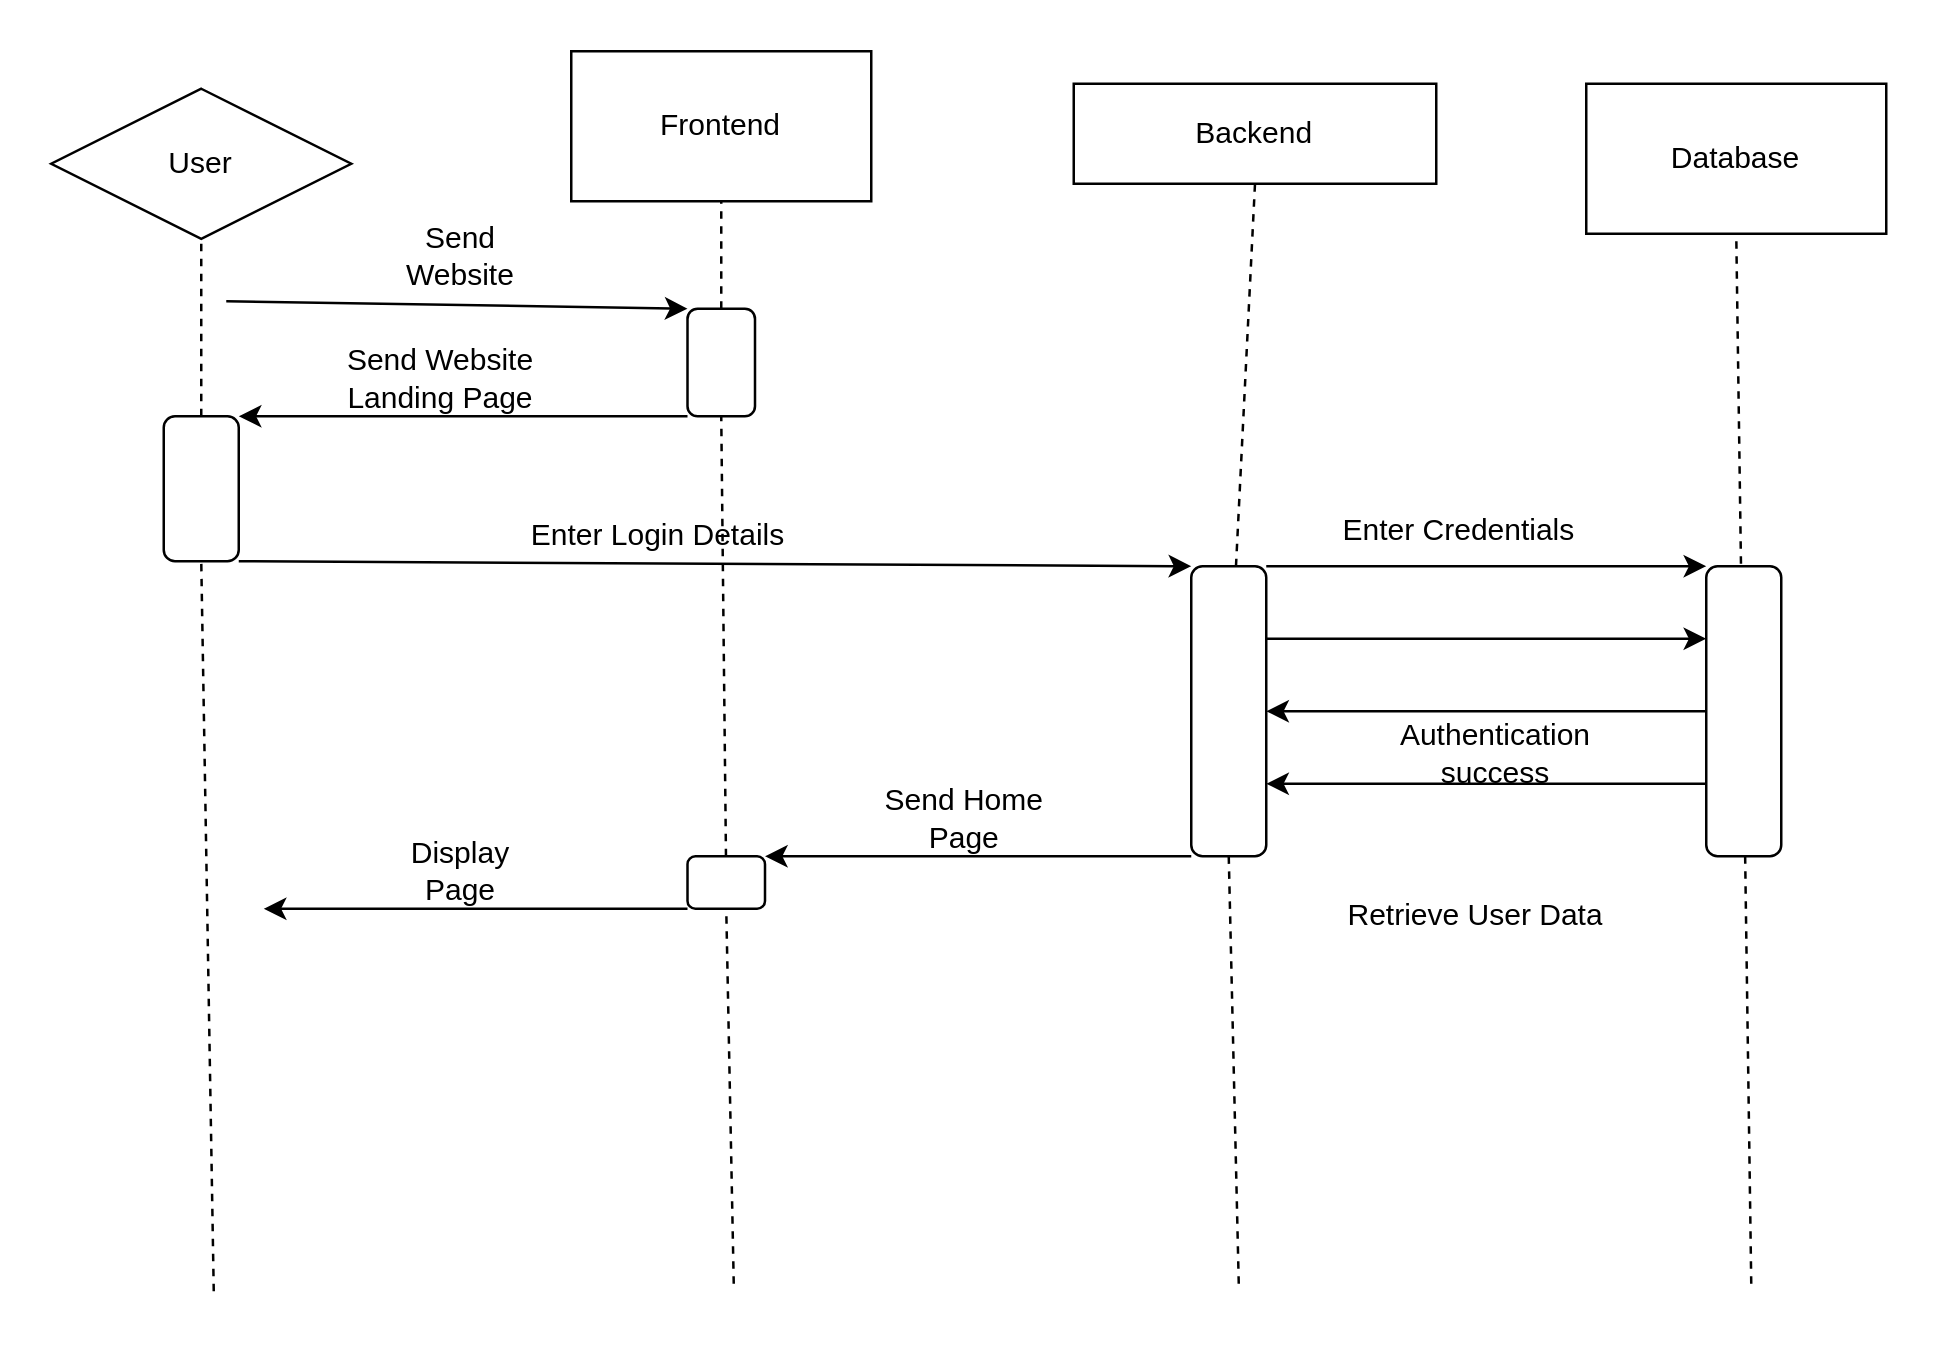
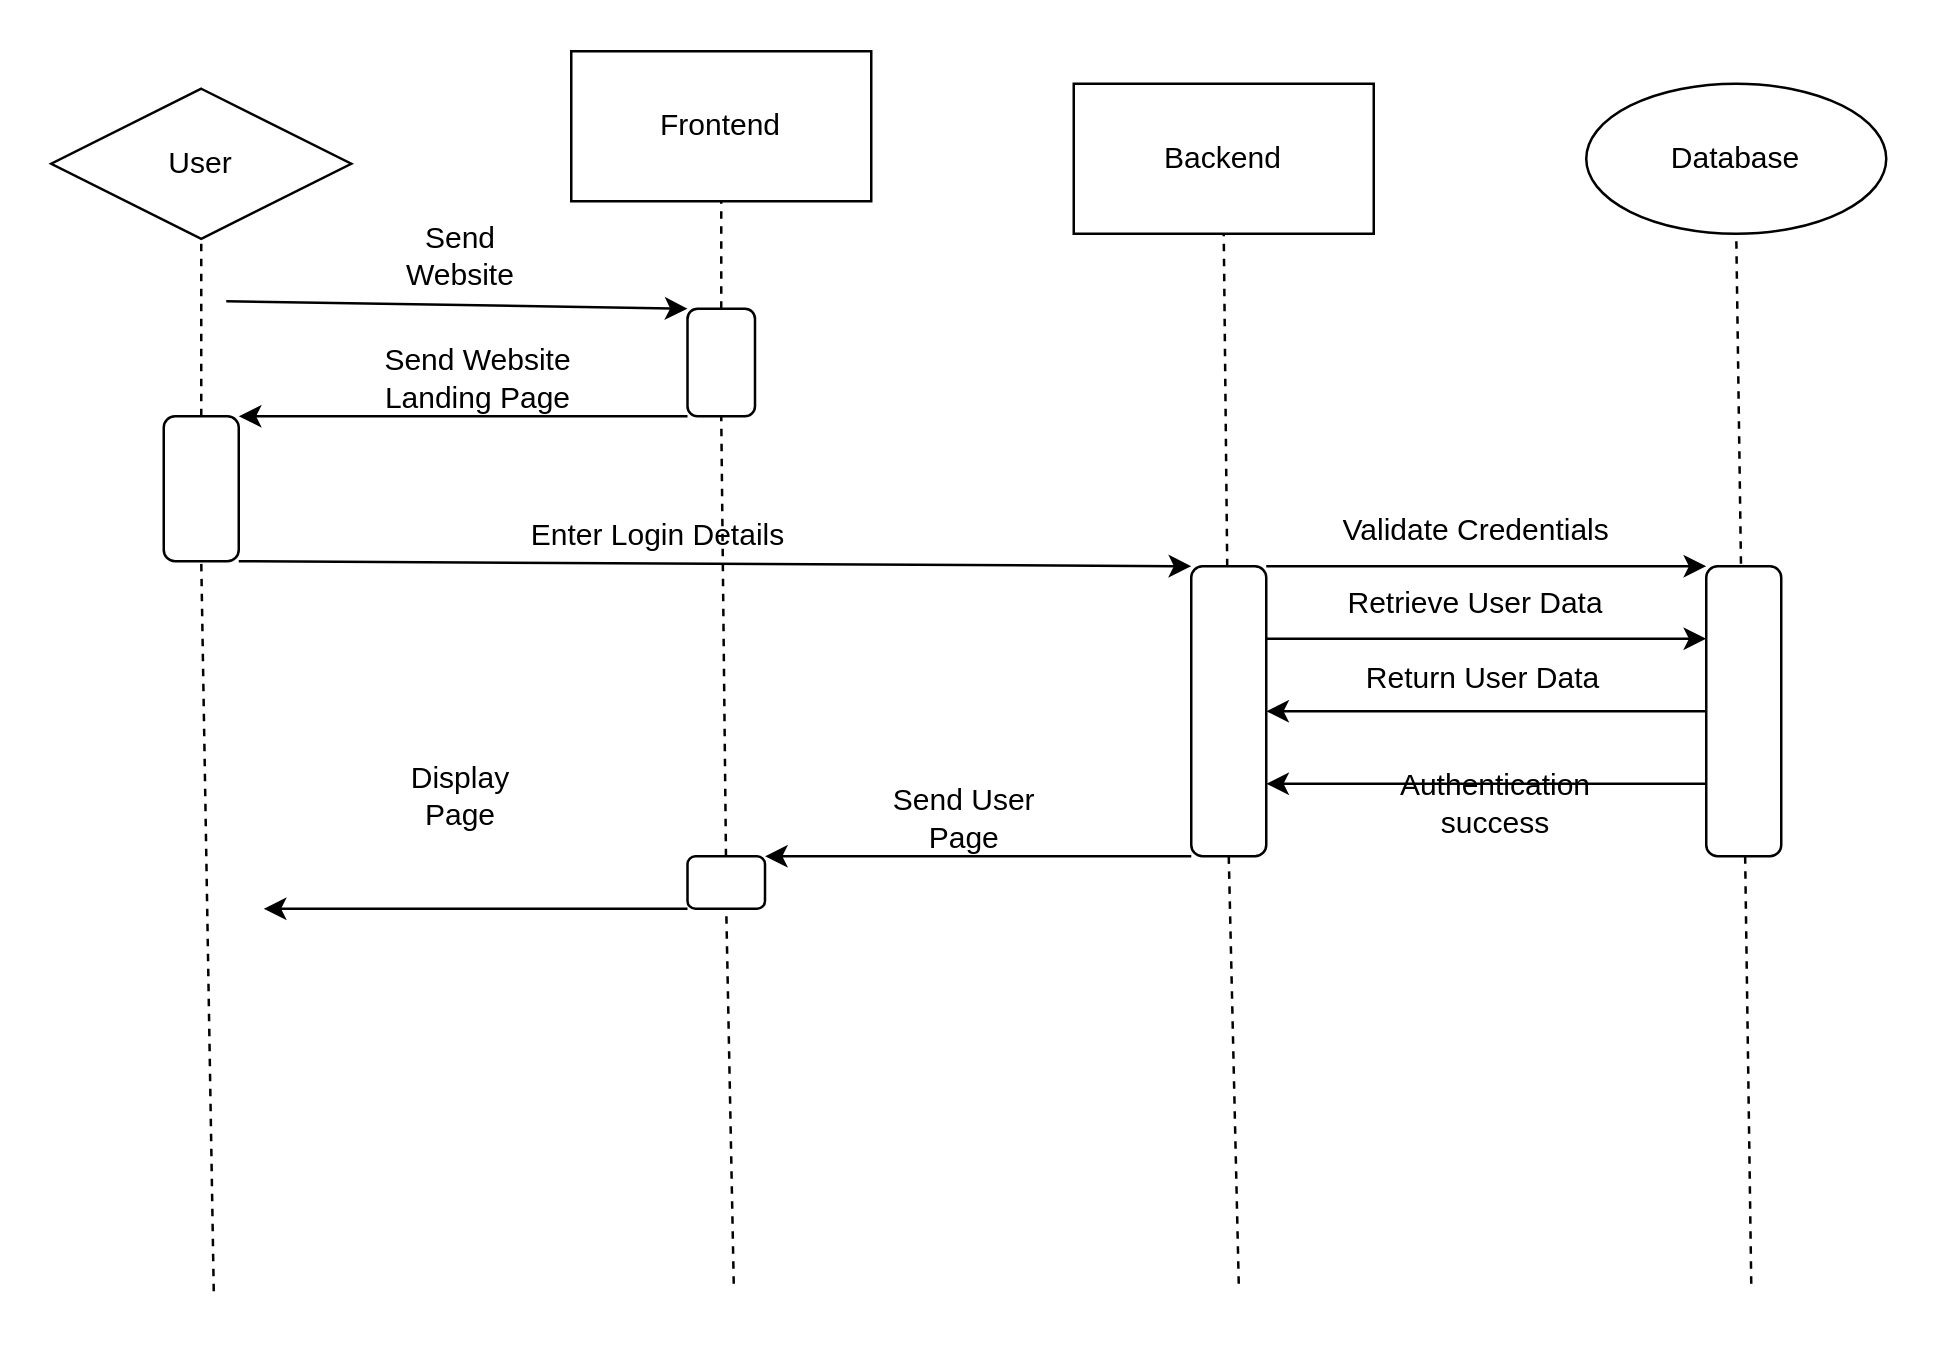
- <mxCell id="4" value="Backend" style="rounded=0;whiteSpace=wrap;html=1;" vertex="1" parent="1"><mxGeometry x="429" y="33" width="145" height="40" as="geometry" /></mxCell>
+ <mxCell id="4" value="Backend" style="rounded=0;whiteSpace=wrap;html=1;" vertex="1" parent="1"><mxGeometry x="429" y="33" width="120" height="60" as="geometry" /></mxCell>
- <mxCell id="16" value="Database" style="rounded=0;whiteSpace=wrap;html=1;" vertex="1" parent="1"><mxGeometry x="634" y="33" width="120" height="60" as="geometry" /></mxCell>
+ <mxCell id="16" value="Database" style="ellipse;whiteSpace=wrap;html=1;" vertex="1" parent="1"><mxGeometry x="634" y="33" width="120" height="60" as="geometry" /></mxCell>
- <mxCell id="15" value="Send Website Landing Page" style="text;html=1;align=center;verticalAlign=middle;whiteSpace=wrap;rounded=0;" vertex="1" parent="1"><mxGeometry x="123" y="136" width="106" height="30" as="geometry" /></mxCell>
+ <mxCell id="15" value="Send Website Landing Page" style="text;html=1;align=center;verticalAlign=middle;whiteSpace=wrap;rounded=0;" vertex="1" parent="1"><mxGeometry x="138" y="136" width="106" height="30" as="geometry" /></mxCell>
- <mxCell id="24" value="Enter Credentials&lt;div&gt;&lt;br&gt;&lt;/div&gt;" style="text;strokeColor=none;fillColor=none;align=left;verticalAlign=middle;spacingLeft=4;spacingRight=4;overflow=hidden;points=[[0,0.5],[1,0.5]];portConstraint=eastwest;rotatable=0;whiteSpace=wrap;html=1;" vertex="1" parent="1"><mxGeometry x="531" y="202" width="121" height="22" as="geometry" /></mxCell>
+ <mxCell id="24" value="Validate Credentials&lt;div&gt;&lt;br&gt;&lt;/div&gt;" style="text;strokeColor=none;fillColor=none;align=left;verticalAlign=middle;spacingLeft=4;spacingRight=4;overflow=hidden;points=[[0,0.5],[1,0.5]];portConstraint=eastwest;rotatable=0;whiteSpace=wrap;html=1;" vertex="1" parent="1"><mxGeometry x="531" y="202" width="121" height="22" as="geometry" /></mxCell>
+ <mxCell id="29" value="Return User Data" style="text;html=1;align=center;verticalAlign=middle;whiteSpace=wrap;rounded=0;" vertex="1" parent="1"><mxGeometry x="533" y="256" width="120" height="30" as="geometry" /></mxCell>
- <mxCell id="30" value="Authentication success" style="text;html=1;align=center;verticalAlign=middle;whiteSpace=wrap;rounded=0;" vertex="1" parent="1"><mxGeometry x="538" y="286" width="120" height="30" as="geometry" /></mxCell>
+ <mxCell id="30" value="Authentication success" style="text;html=1;align=center;verticalAlign=middle;whiteSpace=wrap;rounded=0;" vertex="1" parent="1"><mxGeometry x="538" y="306" width="120" height="30" as="geometry" /></mxCell>
- <mxCell id="34" value="Send Home Page" style="text;html=1;align=center;verticalAlign=middle;whiteSpace=wrap;rounded=0;" vertex="1" parent="1"><mxGeometry x="342" y="312" width="87" height="30" as="geometry" /></mxCell>
+ <mxCell id="34" value="Send User Page" style="text;html=1;align=center;verticalAlign=middle;whiteSpace=wrap;rounded=0;" vertex="1" parent="1"><mxGeometry x="342" y="312" width="87" height="30" as="geometry" /></mxCell>
- <mxCell id="36" value="Display Page" style="text;html=1;align=center;verticalAlign=middle;whiteSpace=wrap;rounded=0;" vertex="1" parent="1"><mxGeometry x="154" y="333" width="60" height="30" as="geometry" /></mxCell>
+ <mxCell id="36" value="Display Page" style="text;html=1;align=center;verticalAlign=middle;whiteSpace=wrap;rounded=0;" vertex="1" parent="1"><mxGeometry x="154" y="303" width="60" height="30" as="geometry" /></mxCell>
- <mxCell id="26" value="&lt;div&gt;Retrieve User Data&lt;/div&gt;" style="text;strokeColor=none;fillColor=none;align=left;verticalAlign=middle;spacingLeft=4;spacingRight=4;overflow=hidden;points=[[0,0.5],[1,0.5]];portConstraint=eastwest;rotatable=0;whiteSpace=wrap;html=1;" vertex="1" parent="1"><mxGeometry x="533" y="355" width="121" height="22" as="geometry" /></mxCell>
+ <mxCell id="26" value="&lt;div&gt;Retrieve User Data&lt;/div&gt;" style="text;strokeColor=none;fillColor=none;align=left;verticalAlign=middle;spacingLeft=4;spacingRight=4;overflow=hidden;points=[[0,0.5],[1,0.5]];portConstraint=eastwest;rotatable=0;whiteSpace=wrap;html=1;" vertex="1" parent="1"><mxGeometry x="533" y="230" width="121" height="22" as="geometry" /></mxCell>
